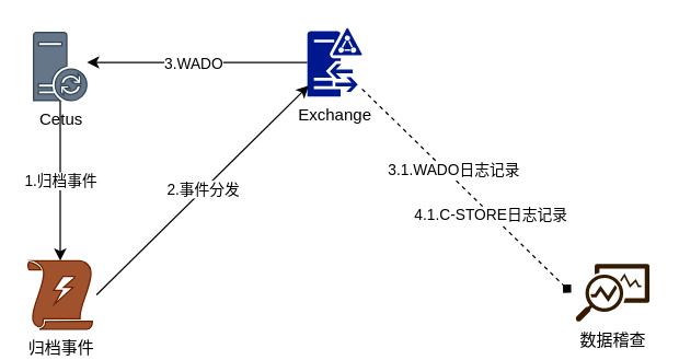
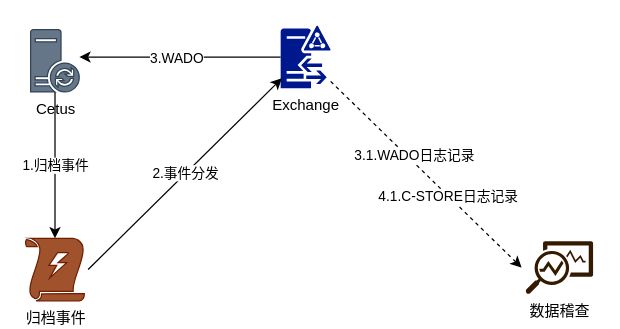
- <mxCell id="7" value="3.1.WADO日志记录" style="rounded=0;orthogonalLoop=1;jettySize=auto;html=1;entryX=-0.06;entryY=0.5;entryDx=0;entryDy=0;entryPerimeter=0;dashed=1;endArrow=diamond;" parent="1" source="9" target="12" edge="1"><mxGeometry x="-0.169" y="4" relative="1" as="geometry"><mxPoint x="420.982" y="212" as="targetPoint" /><mxPoint as="offset" /></mxGeometry></mxCell>
+ <mxCell id="7" value="3.1.WADO日志记录" style="rounded=0;orthogonalLoop=1;jettySize=auto;html=1;entryX=-0.06;entryY=0.5;entryDx=0;entryDy=0;entryPerimeter=0;dashed=1;" parent="1" source="9" target="12" edge="1"><mxGeometry x="-0.169" y="4" relative="1" as="geometry"><mxPoint x="420.982" y="212" as="targetPoint" /><mxPoint as="offset" /></mxGeometry></mxCell>
